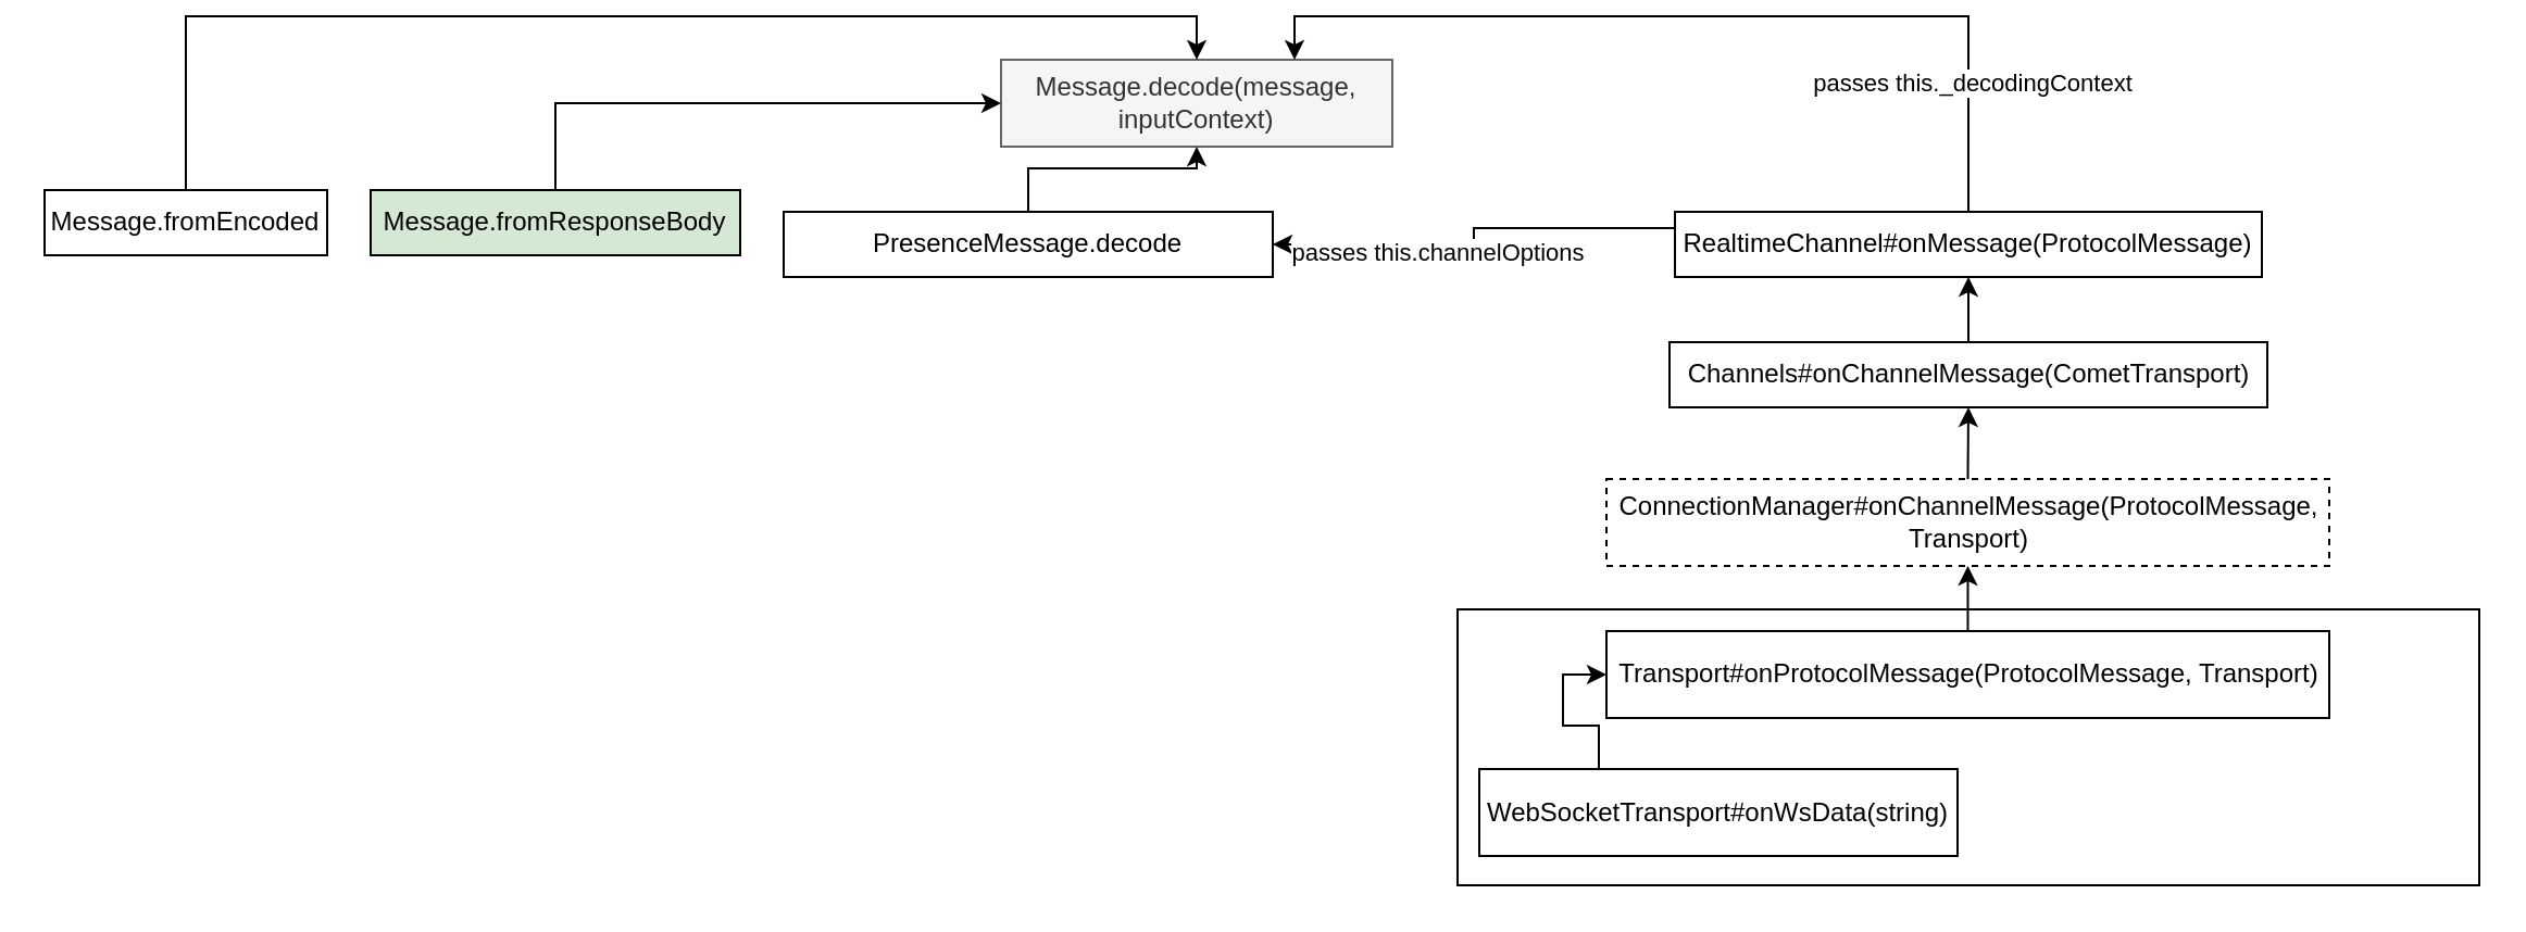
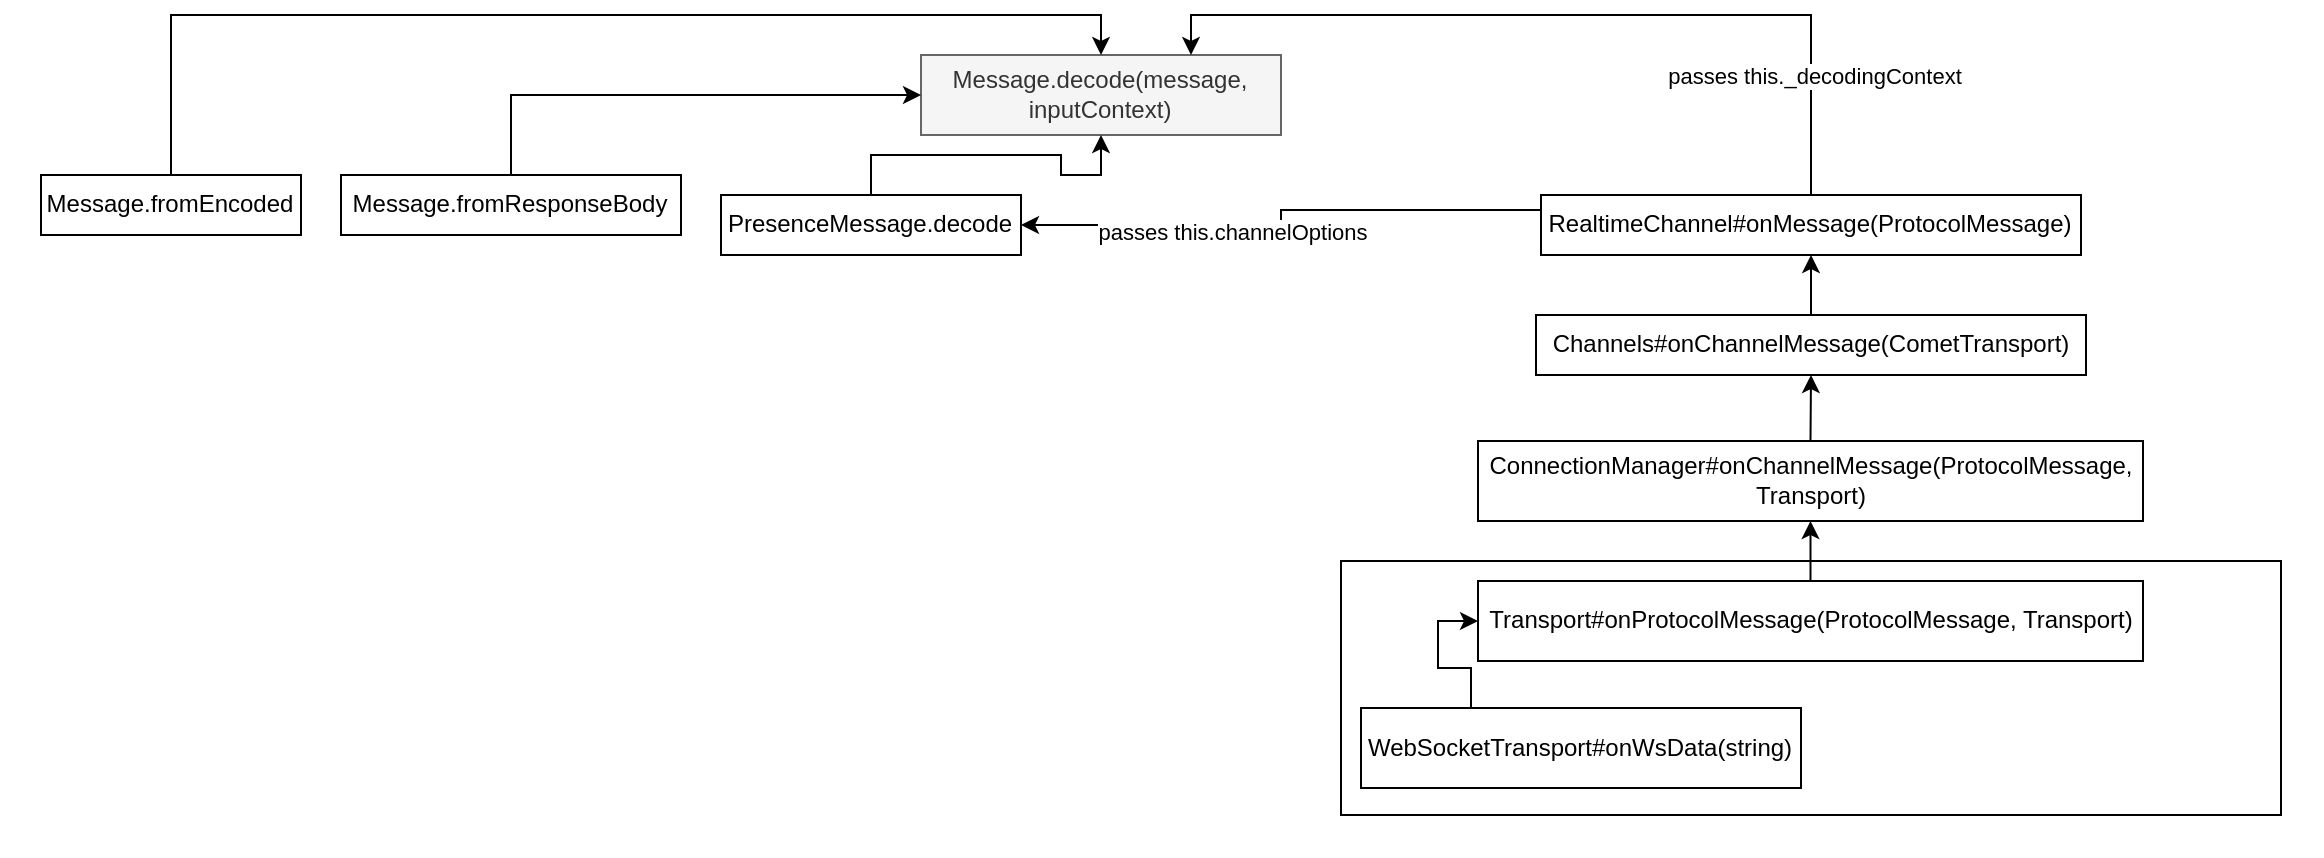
- <mxCell id="7" value="Message.fromResponseBody" style="rounded=0;whiteSpace=wrap;html=1;fillColor=#d5e8d4;" vertex="1" parent="1"><mxGeometry x="170" y="80" width="170" height="30" as="geometry" /></mxCell>
+ <mxCell id="7" value="Message.fromResponseBody" style="rounded=0;whiteSpace=wrap;html=1;" vertex="1" parent="1"><mxGeometry x="170" y="80" width="170" height="30" as="geometry" /></mxCell>
- <mxCell id="5" value="PresenceMessage.decode" style="rounded=0;whiteSpace=wrap;html=1;" vertex="1" parent="1"><mxGeometry x="360" y="90" width="225" height="30" as="geometry" /></mxCell>
+ <mxCell id="5" value="PresenceMessage.decode" style="rounded=0;whiteSpace=wrap;html=1;" vertex="1" parent="1"><mxGeometry x="360" y="90" width="150" height="30" as="geometry" /></mxCell>
- <mxCell id="18" value="ConnectionManager#onChannelMessage(ProtocolMessage, Transport)" style="rounded=0;whiteSpace=wrap;html=1;dashed=1;" vertex="1" parent="1"><mxGeometry x="738.5" y="213" width="332.5" height="40" as="geometry" /></mxCell>
+ <mxCell id="18" value="ConnectionManager#onChannelMessage(ProtocolMessage, Transport)" style="rounded=0;whiteSpace=wrap;html=1;" vertex="1" parent="1"><mxGeometry x="738.5" y="213" width="332.5" height="40" as="geometry" /></mxCell>
